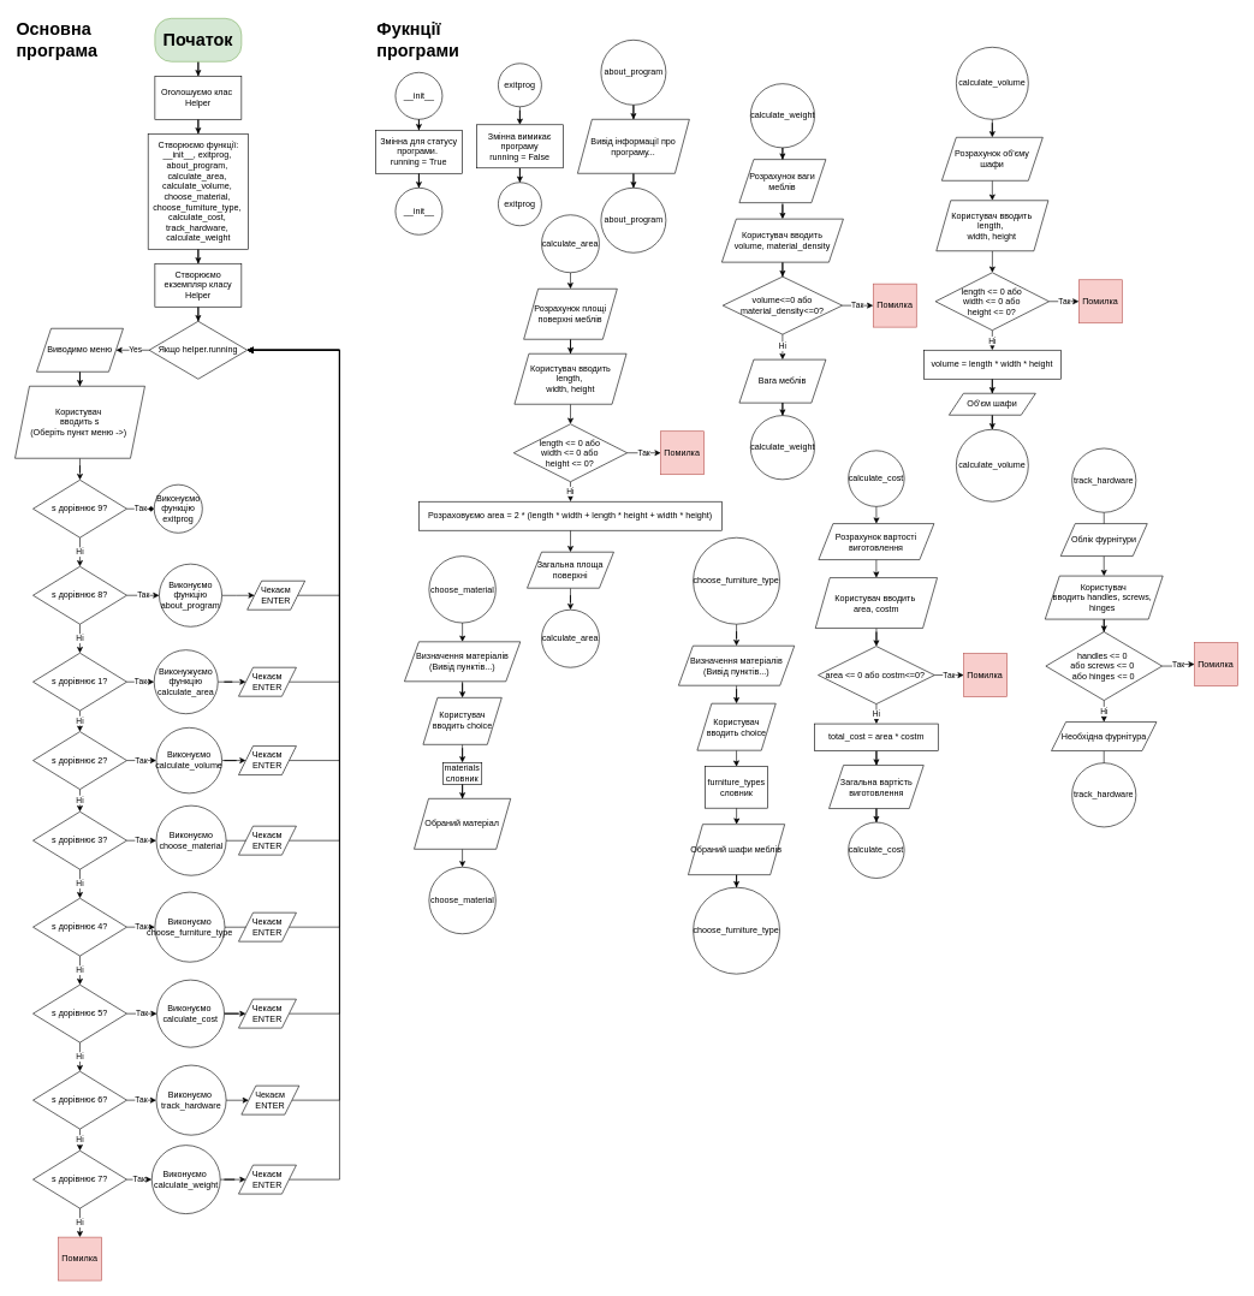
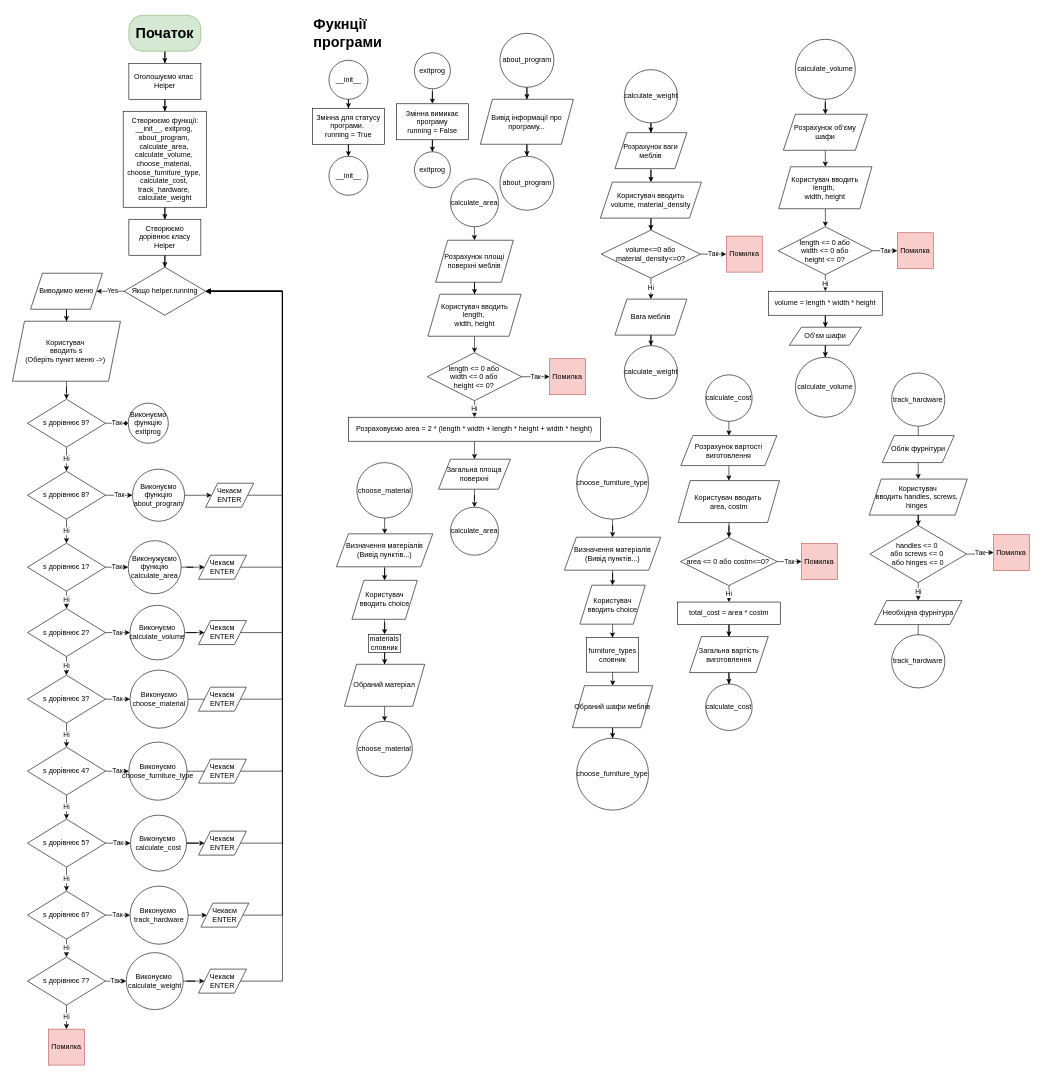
- <mxCell id="187" value="&lt;h1 style=&quot;margin-top: 0px;&quot;&gt;&lt;span style=&quot;background-color: initial;&quot;&gt;Основна програма&lt;/span&gt;&lt;/h1&gt;" style="text;html=1;whiteSpace=wrap;overflow=hidden;rounded=0;" vertex="1" parent="1"><mxGeometry x="20" y="20" width="180" height="120" as="geometry" /></mxCell>
- <mxCell id="9" value="Створюємо екземпляр класу Helper" style="rounded=0;whiteSpace=wrap;html=1;" vertex="1" parent="1"><mxGeometry x="214" y="365" width="120" height="60" as="geometry" /></mxCell>
+ <mxCell id="9" value="Створюємо дорівнює класу Helper" style="rounded=0;whiteSpace=wrap;html=1;" vertex="1" parent="1"><mxGeometry x="214" y="365" width="120" height="60" as="geometry" /></mxCell>
